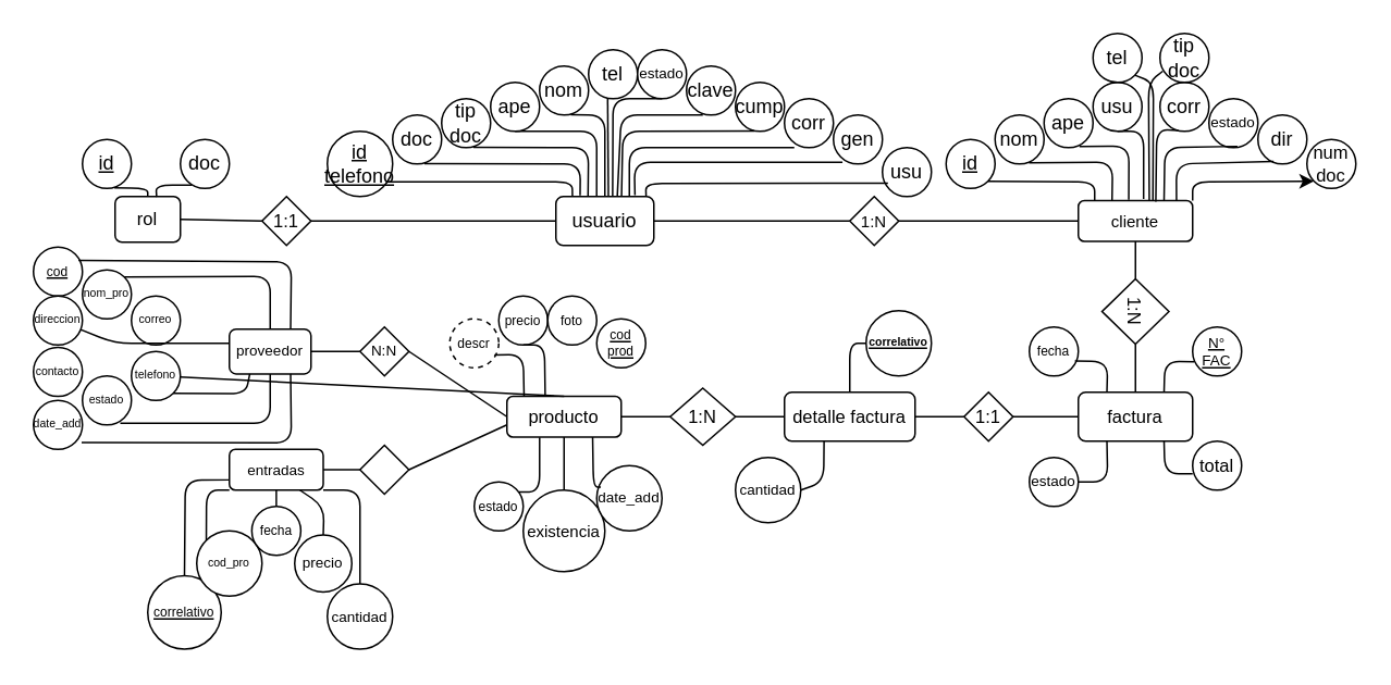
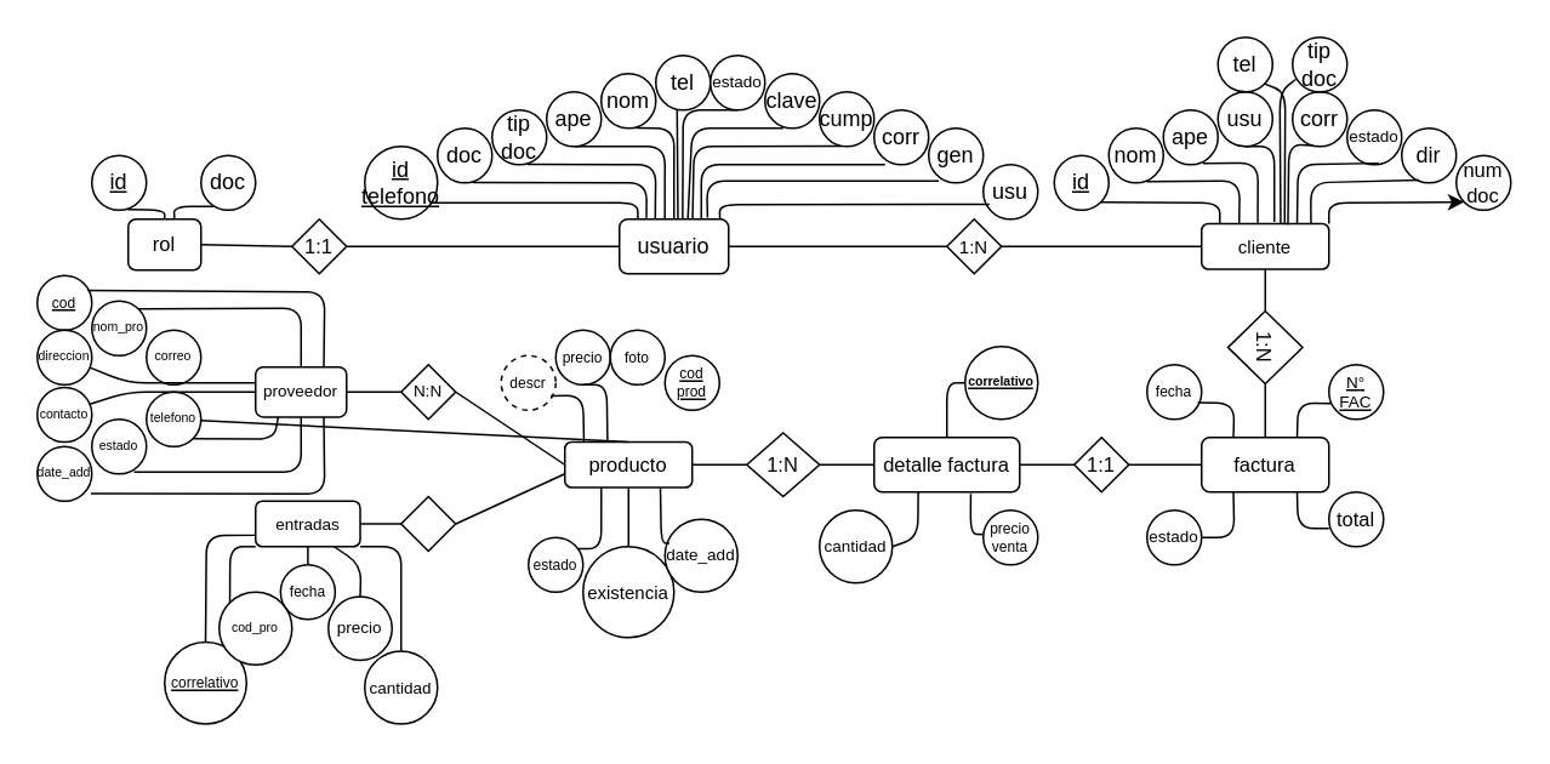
+ <mxCell id="120" value="" style="endArrow=none;html=1;fontSize=7;entryX=0;entryY=0.5;entryDx=0;entryDy=0;exitX=0.949;exitY=0.311;exitDx=0;exitDy=0;exitPerimeter=0;" edge="1" parent="1" source="108" target="87"><mxGeometry width="50" height="50" relative="1" as="geometry"><mxPoint x="80" y="278.75" as="sourcePoint" /><mxPoint x="130" y="228.75" as="targetPoint" /><Array as="points"><mxPoint x="70" y="215" /></Array></mxGeometry></mxCell>
+ <mxCell id="79" value="" style="endArrow=none;html=1;fontSize=7;exitX=-0.015;exitY=0.446;exitDx=0;exitDy=0;exitPerimeter=0;entryX=0.664;entryY=1.031;entryDx=0;entryDy=0;entryPerimeter=0;" edge="1" parent="1" source="77" target="73"><mxGeometry width="50" height="50" relative="1" as="geometry"><mxPoint x="480" y="330" as="sourcePoint" /><mxPoint x="530" y="280" as="targetPoint" /><Array as="points"><mxPoint x="533" y="293" /></Array></mxGeometry></mxCell>
+ <mxCell id="77" value="precio venta" style="ellipse;whiteSpace=wrap;html=1;aspect=fixed;fontSize=8;" vertex="1" parent="1"><mxGeometry x="540" y="280" width="30" height="30" as="geometry" /></mxCell>
